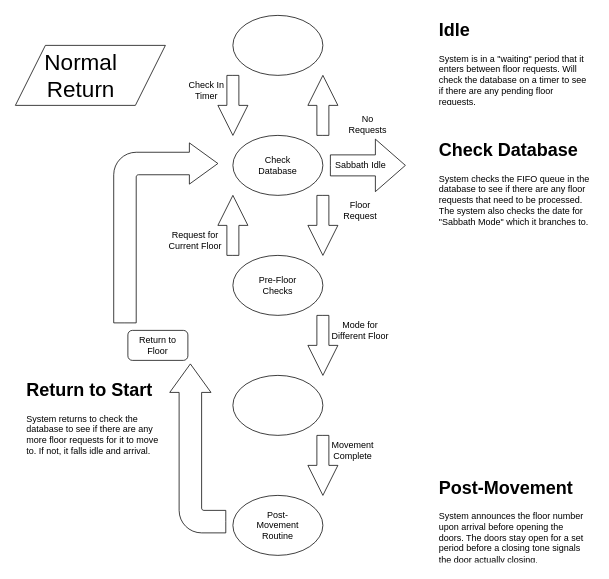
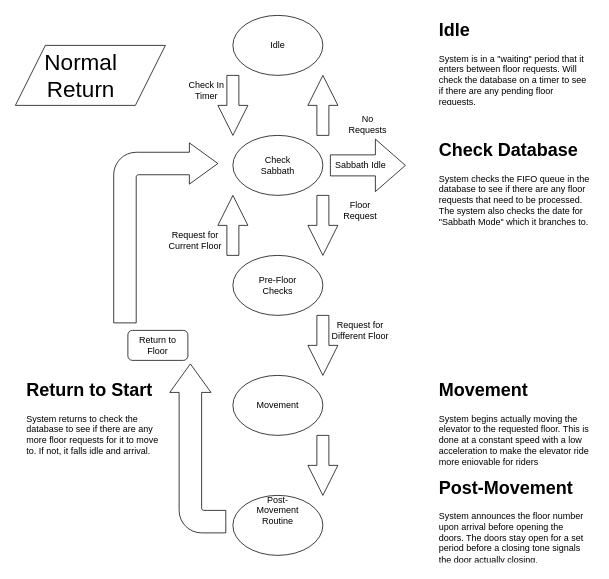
+ <mxCell id="6" value="Idle" style="text;html=1;strokeColor=none;fillColor=none;align=center;verticalAlign=middle;whiteSpace=wrap;rounded=0;" parent="1" vertex="1"><mxGeometry x="350" y="50" width="40" height="20" as="geometry" /></mxCell>
- <mxCell id="7" value="Check Database" style="text;html=1;strokeColor=none;fillColor=none;align=center;verticalAlign=middle;whiteSpace=wrap;rounded=0;" parent="1" vertex="1"><mxGeometry x="350" y="210" width="40" height="20" as="geometry" /></mxCell>
+ <mxCell id="7" value="Check Sabbath" style="text;html=1;strokeColor=none;fillColor=none;align=center;verticalAlign=middle;whiteSpace=wrap;rounded=0;" parent="1" vertex="1"><mxGeometry x="350" y="210" width="40" height="20" as="geometry" /></mxCell>
- <mxCell id="19" value="Mode for Different Floor" style="text;html=1;strokeColor=none;fillColor=none;align=center;verticalAlign=middle;whiteSpace=wrap;rounded=0;" parent="1" vertex="1"><mxGeometry x="440" y="430" width="80" height="20" as="geometry" /></mxCell>
+ <mxCell id="19" value="Request for Different Floor" style="text;html=1;strokeColor=none;fillColor=none;align=center;verticalAlign=middle;whiteSpace=wrap;rounded=0;" parent="1" vertex="1"><mxGeometry x="440" y="430" width="80" height="20" as="geometry" /></mxCell>
+ <mxCell id="21" value="Movement" style="text;html=1;strokeColor=none;fillColor=none;align=center;verticalAlign=middle;whiteSpace=wrap;rounded=0;" parent="1" vertex="1"><mxGeometry x="350" y="530" width="40" height="20" as="geometry" /></mxCell>
+ <mxCell id="31" value="&lt;h1&gt;Movement&lt;/h1&gt;&lt;p&gt;System begins actually moving the elevator to the requested floor. This is done at a constant speed with a low acceleration to make the elevator ride more enjoyable for riders&lt;/p&gt;" style="text;html=1;strokeColor=none;fillColor=none;spacing=5;spacingTop=-20;whiteSpace=wrap;overflow=hidden;rounded=0;" parent="1" vertex="1"><mxGeometry x="580" y="500" width="210" height="120" as="geometry" /></mxCell>
- <mxCell id="25" value="Movement Complete" style="text;html=1;strokeColor=none;fillColor=none;align=center;verticalAlign=middle;whiteSpace=wrap;rounded=0;" parent="1" vertex="1"><mxGeometry x="450" y="590" width="40" height="20" as="geometry" /></mxCell>
- <mxCell id="23" value="Post-Movement Routine" style="text;html=1;strokeColor=none;fillColor=none;align=center;verticalAlign=middle;whiteSpace=wrap;rounded=0;" parent="1" vertex="1"><mxGeometry x="350" y="690" width="40" height="20" as="geometry" /></mxCell>
+ <mxCell id="23" value="Post-Movement Routine" style="text;html=1;strokeColor=none;fillColor=none;align=center;verticalAlign=middle;whiteSpace=wrap;rounded=0;" parent="1" vertex="1"><mxGeometry x="350" y="670" width="40" height="20" as="geometry" /></mxCell>
